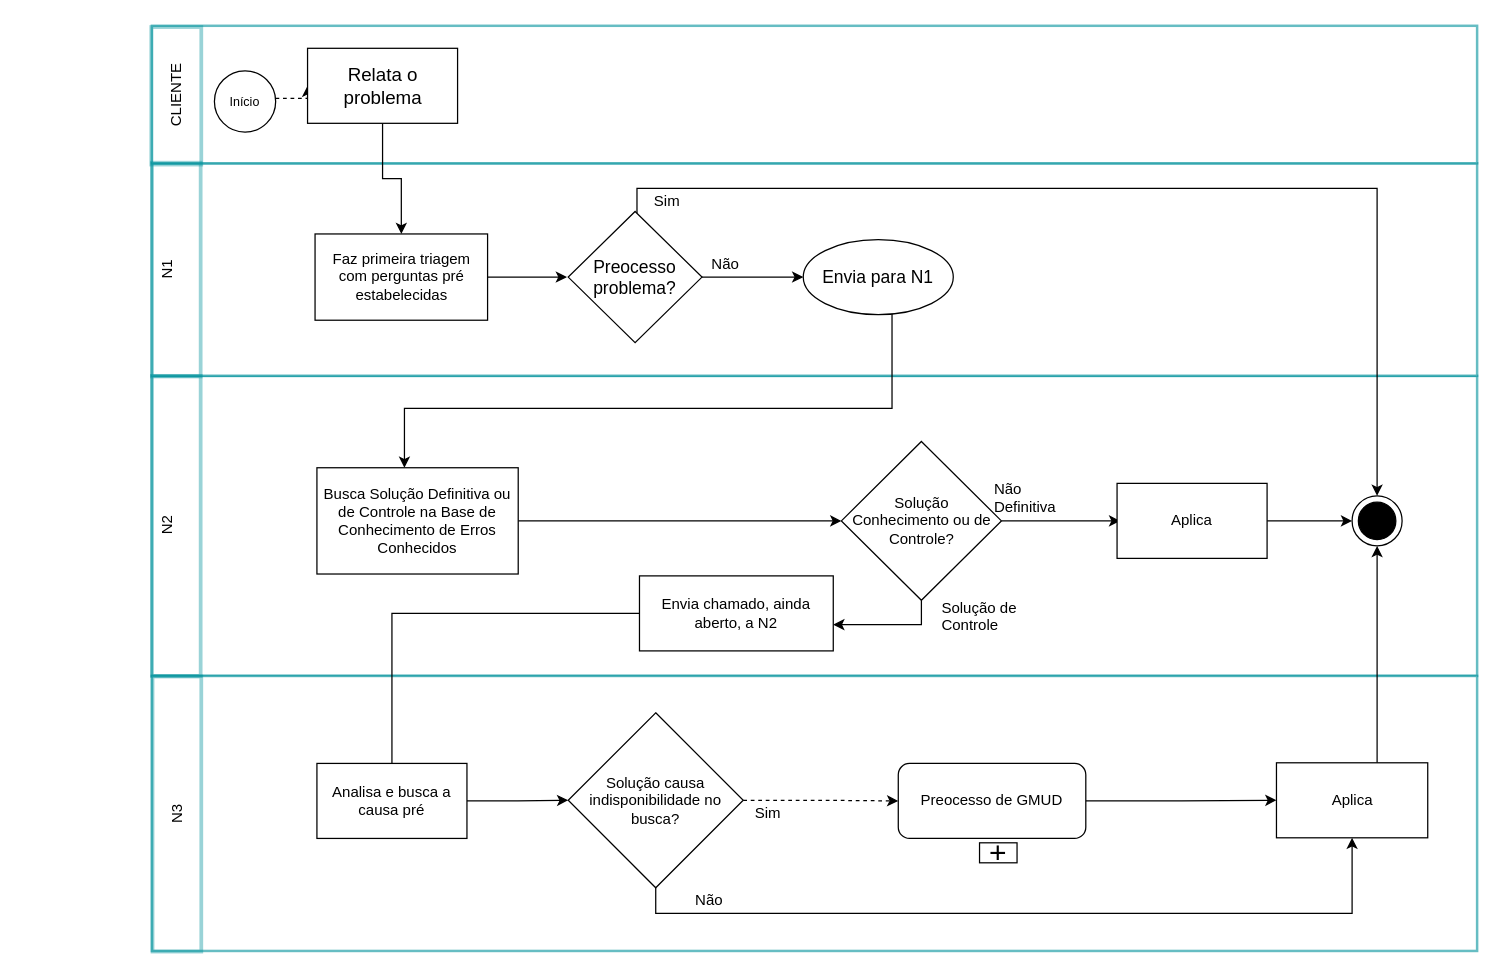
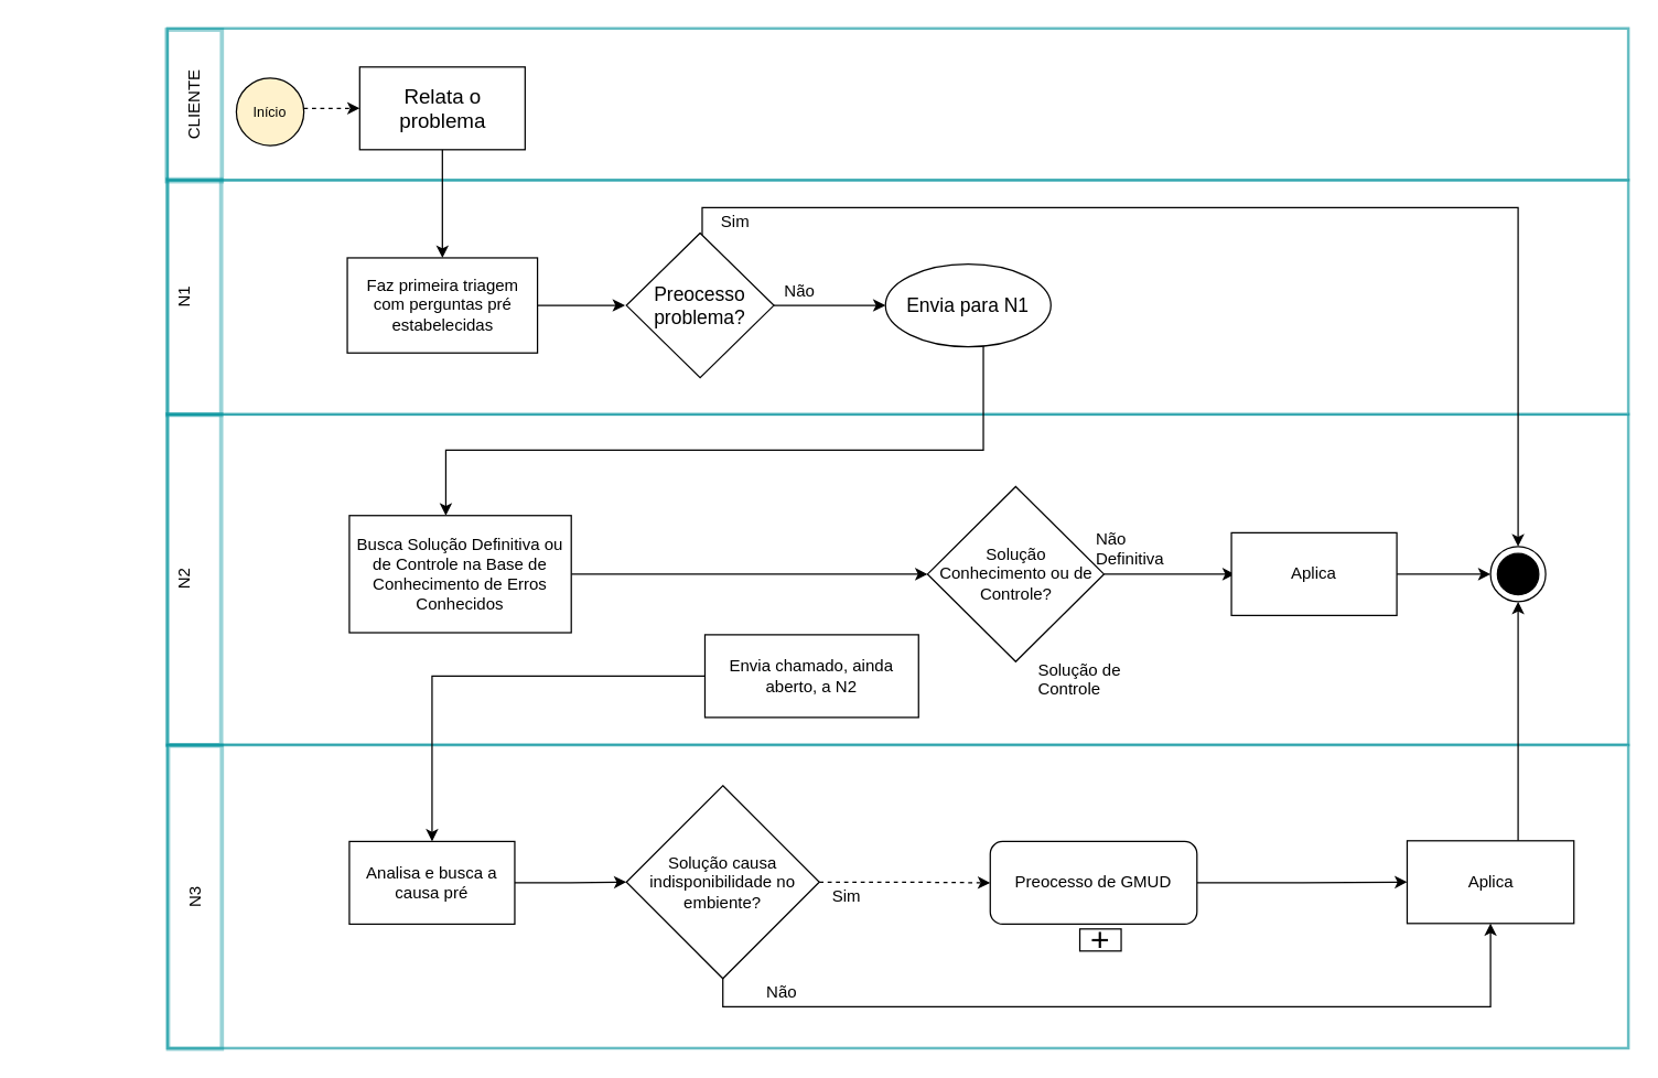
- <mxCell id="9" value="Relata o problema" style="rounded=0;whiteSpace=wrap;html=1;fontFamily=Helvetica;fontSize=15;" parent="1" vertex="1"><mxGeometry x="245.5" y="38" width="120" height="60" as="geometry" /></mxCell>
+ <mxCell id="9" value="Relata o problema" style="rounded=0;whiteSpace=wrap;html=1;fontFamily=Helvetica;fontSize=15;" parent="1" vertex="1"><mxGeometry x="260.5" y="48" width="120" height="60" as="geometry" /></mxCell>
- <mxCell id="7" value="Início" style="ellipse;whiteSpace=wrap;html=1;aspect=fixed;fontFamily=Helvetica;fontSize=10;" parent="1" vertex="1"><mxGeometry x="171" y="56" width="49" height="49" as="geometry" /></mxCell>
+ <mxCell id="7" value="Início" style="ellipse;whiteSpace=wrap;html=1;aspect=fixed;fontFamily=Helvetica;fontSize=10;fillColor=#fff2cc;" parent="1" vertex="1"><mxGeometry x="171" y="56" width="49" height="49" as="geometry" /></mxCell>
- <mxCell id="20" value="" style="edgeStyle=orthogonalEdgeStyle;rounded=0;orthogonalLoop=1;jettySize=auto;html=1;fontFamily=Helvetica;entryX=1;entryY=0.65;entryDx=0;entryDy=0;entryPerimeter=0;" parent="1" source="21" edge="1" target="26"><mxGeometry relative="1" as="geometry"><mxPoint x="711" y="570" as="targetPoint" /><Array as="points"><mxPoint x="737" y="499" /></Array></mxGeometry></mxCell>
- <mxCell id="25" value="" style="edgeStyle=orthogonalEdgeStyle;rounded=0;orthogonalLoop=1;jettySize=auto;html=1;fontFamily=Helvetica;endArrow=none;" parent="1" source="26" target="28" edge="1"><mxGeometry relative="1" as="geometry" /></mxCell>
+ <mxCell id="25" value="" style="edgeStyle=orthogonalEdgeStyle;rounded=0;orthogonalLoop=1;jettySize=auto;html=1;fontFamily=Helvetica;" parent="1" source="26" target="28" edge="1"><mxGeometry relative="1" as="geometry" /></mxCell>
- <mxCell id="31" value="Solução causa indisponibilidade no busca?" style="rhombus;whiteSpace=wrap;html=1;fillColor=#FFFFFF;fontFamily=Helvetica;" parent="1" vertex="1"><mxGeometry x="454" y="569.5" width="140" height="140" as="geometry" /></mxCell>
+ <mxCell id="31" value="Solução causa indisponibilidade no embiente?" style="rhombus;whiteSpace=wrap;html=1;fillColor=#FFFFFF;fontFamily=Helvetica;" parent="1" vertex="1"><mxGeometry x="454" y="569.5" width="140" height="140" as="geometry" /></mxCell>
